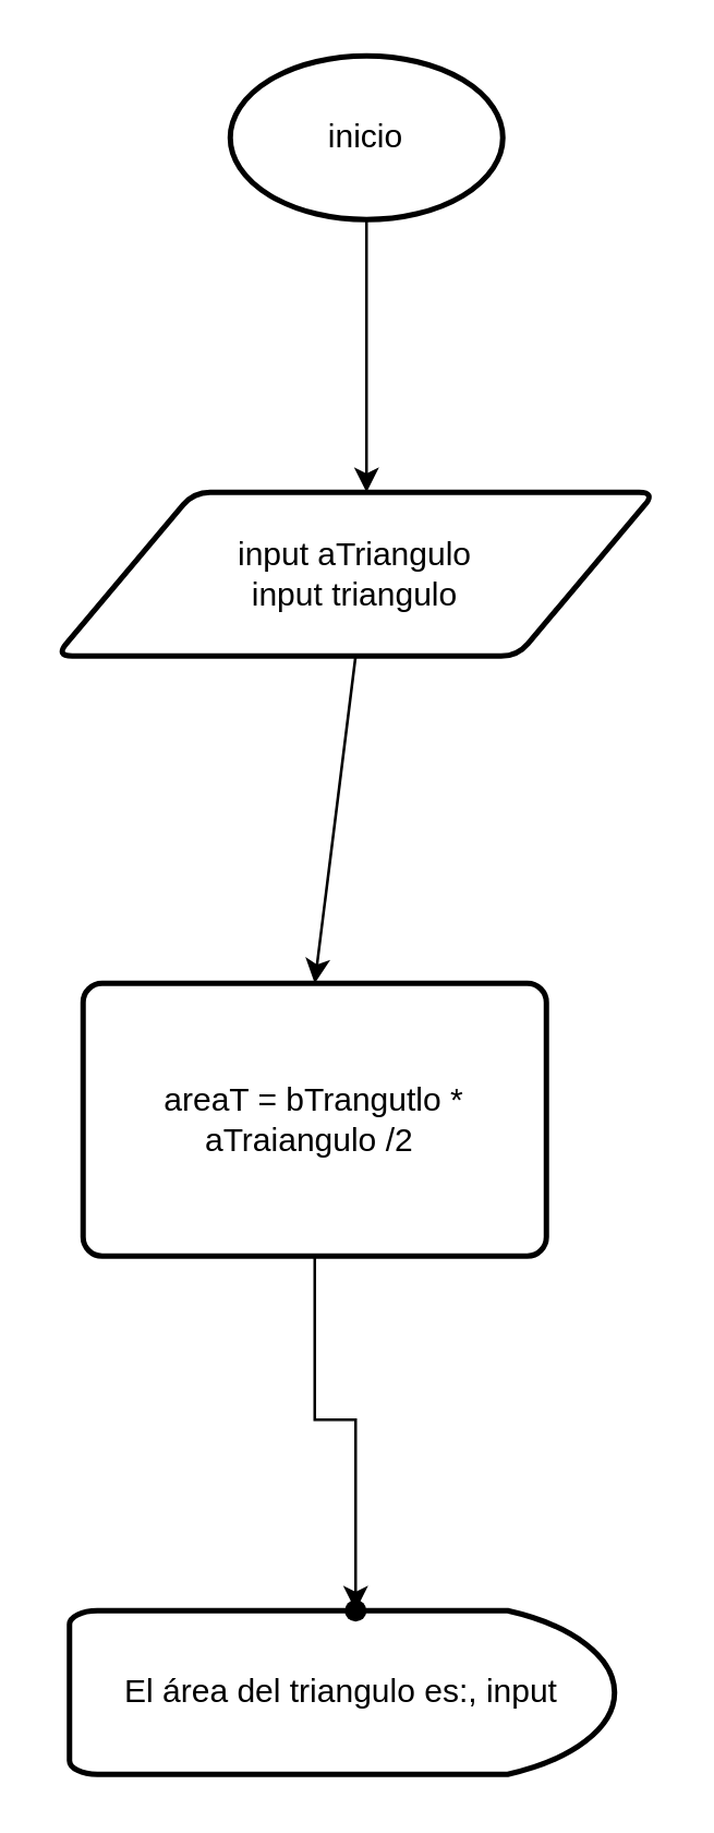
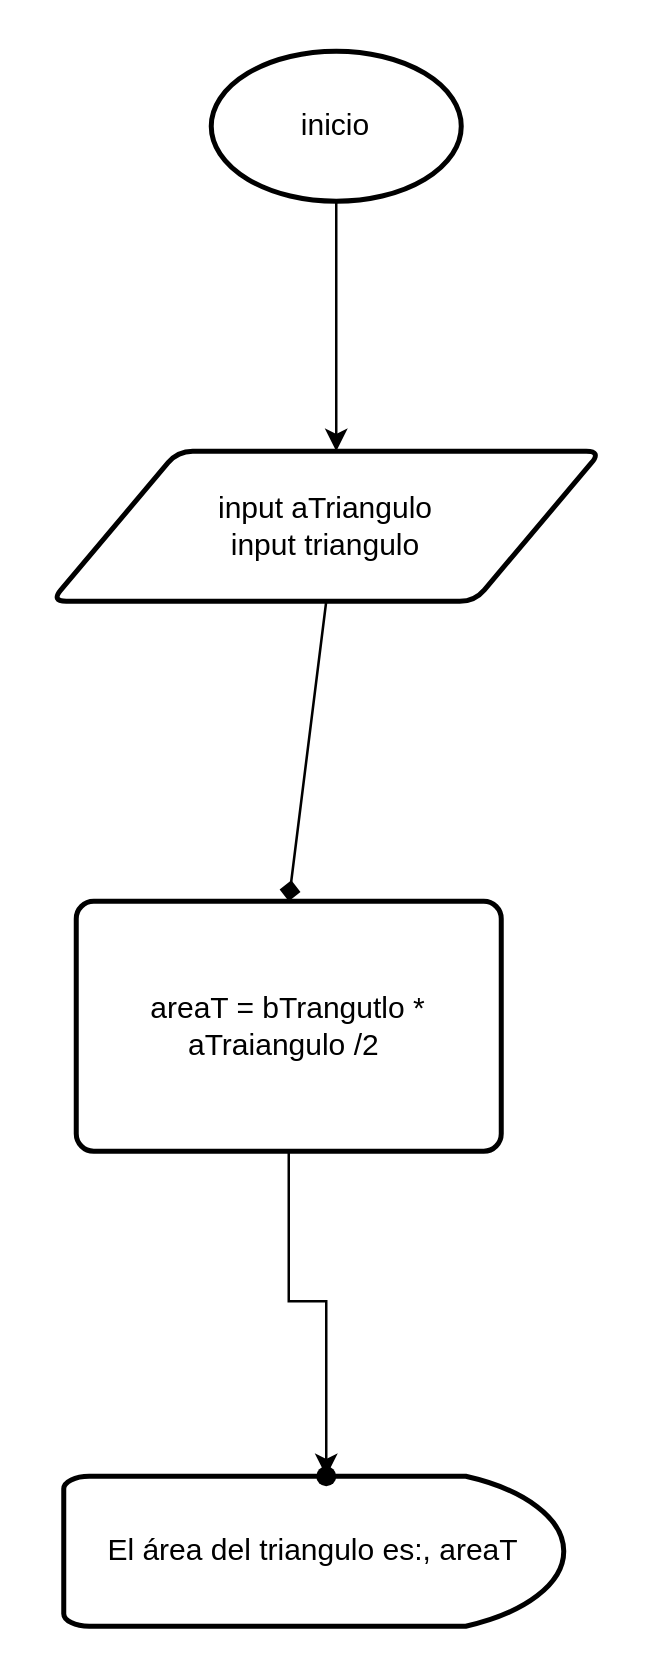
- <mxCell id="8" value="" style="endArrow=classic;html=1;rounded=0;exitX=0.5;exitY=1;exitDx=0;exitDy=0;entryX=0.5;entryY=0;entryDx=0;entryDy=0;" edge="1" parent="1" source="3" target="7"><mxGeometry width="50" height="50" relative="1" as="geometry"><mxPoint x="129.5" y="250" as="sourcePoint" /><mxPoint x="129.5" y="350" as="targetPoint" /></mxGeometry></mxCell>
+ <mxCell id="8" value="" style="endArrow=diamond;html=1;rounded=0;exitX=0.5;exitY=1;exitDx=0;exitDy=0;entryX=0.5;entryY=0;entryDx=0;entryDy=0;" edge="1" parent="1" source="3" target="7"><mxGeometry width="50" height="50" relative="1" as="geometry"><mxPoint x="129.5" y="250" as="sourcePoint" /><mxPoint x="129.5" y="350" as="targetPoint" /></mxGeometry></mxCell>
- <mxCell id="5" value="El área del triangulo es:, input" style="strokeWidth=2;html=1;shape=mxgraph.flowchart.delay;whiteSpace=wrap;" vertex="1" parent="1"><mxGeometry x="25" y="590" width="200" height="60" as="geometry" /></mxCell>
+ <mxCell id="5" value="El área del triangulo es:, areaT" style="strokeWidth=2;html=1;shape=mxgraph.flowchart.delay;whiteSpace=wrap;" vertex="1" parent="1"><mxGeometry x="25" y="590" width="200" height="60" as="geometry" /></mxCell>
